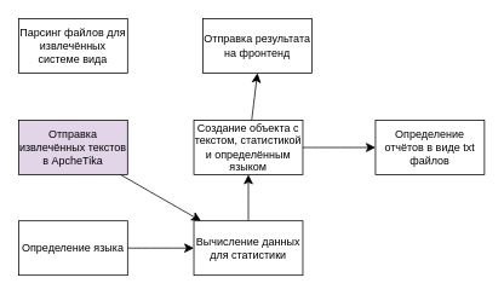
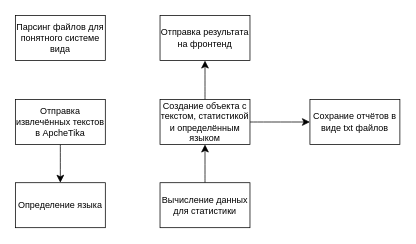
- <mxCell id="2" value="Парсинг файлов для извлечённых системе вида" style="rounded=0;whiteSpace=wrap;html=1;" vertex="1" parent="1"><mxGeometry x="20" y="20" width="120" height="60" as="geometry" /></mxCell>
+ <mxCell id="2" value="Парсинг файлов для понятного системе вида" style="rounded=0;whiteSpace=wrap;html=1;" vertex="1" parent="1"><mxGeometry x="20" y="20" width="120" height="60" as="geometry" /></mxCell>
- <mxCell id="10" value="Отправка результата на фронтенд" style="rounded=0;whiteSpace=wrap;html=1;" vertex="1" parent="1"><mxGeometry x="223" y="20" width="120" height="60" as="geometry" /></mxCell>
+ <mxCell id="10" value="Отправка результата на фронтенд" style="rounded=0;whiteSpace=wrap;html=1;" vertex="1" parent="1"><mxGeometry x="213" y="20" width="120" height="60" as="geometry" /></mxCell>
- <mxCell id="4" value="Отправка извлечённых текстов в ApcheTika" style="rounded=0;whiteSpace=wrap;html=1;fillColor=#e1d5e7;" vertex="1" parent="1"><mxGeometry x="20" y="132" width="120" height="60" as="geometry" /></mxCell>
+ <mxCell id="4" value="Отправка извлечённых текстов в ApcheTika" style="rounded=0;whiteSpace=wrap;html=1;" vertex="1" parent="1"><mxGeometry x="20" y="132" width="120" height="60" as="geometry" /></mxCell>
- <mxCell id="13" value="Определение отчётов в виде txt файлов" style="rounded=0;whiteSpace=wrap;html=1;" vertex="1" parent="1"><mxGeometry x="413" y="132" width="120" height="60" as="geometry" /></mxCell>
+ <mxCell id="13" value="Сохрание отчётов в виде txt файлов" style="rounded=0;whiteSpace=wrap;html=1;" vertex="1" parent="1"><mxGeometry x="413" y="132" width="120" height="60" as="geometry" /></mxCell>
- <mxCell id="3" style="edgeStyle=none;curved=1;rounded=0;orthogonalLoop=1;jettySize=auto;html=1;fontSize=12;startSize=8;endSize=8;" edge="1" parent="1" source="4" target="12"><mxGeometry relative="1" as="geometry" /></mxCell>
+ <mxCell id="3" style="edgeStyle=none;curved=1;rounded=0;orthogonalLoop=1;jettySize=auto;html=1;entryX=0.5;entryY=0;entryDx=0;entryDy=0;fontSize=12;startSize=8;endSize=8;" edge="1" parent="1" source="4" target="6"><mxGeometry relative="1" as="geometry" /></mxCell>
- <mxCell id="5" style="edgeStyle=none;curved=1;rounded=0;orthogonalLoop=1;jettySize=auto;html=1;entryX=0;entryY=0.5;entryDx=0;entryDy=0;fontSize=12;startSize=8;endSize=8;" edge="1" parent="1" source="6" target="12"><mxGeometry relative="1" as="geometry" /></mxCell>
